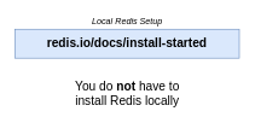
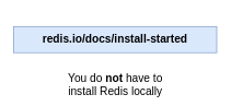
- <mxCell id="3" value="&lt;i&gt;Local Redis Setup&lt;/i&gt;" style="text;html=1;strokeColor=none;fillColor=none;align=center;verticalAlign=middle;whiteSpace=wrap;rounded=0;" vertex="1" parent="1"><mxGeometry x="97.5" y="20" width="155" height="20" as="geometry" /></mxCell>
